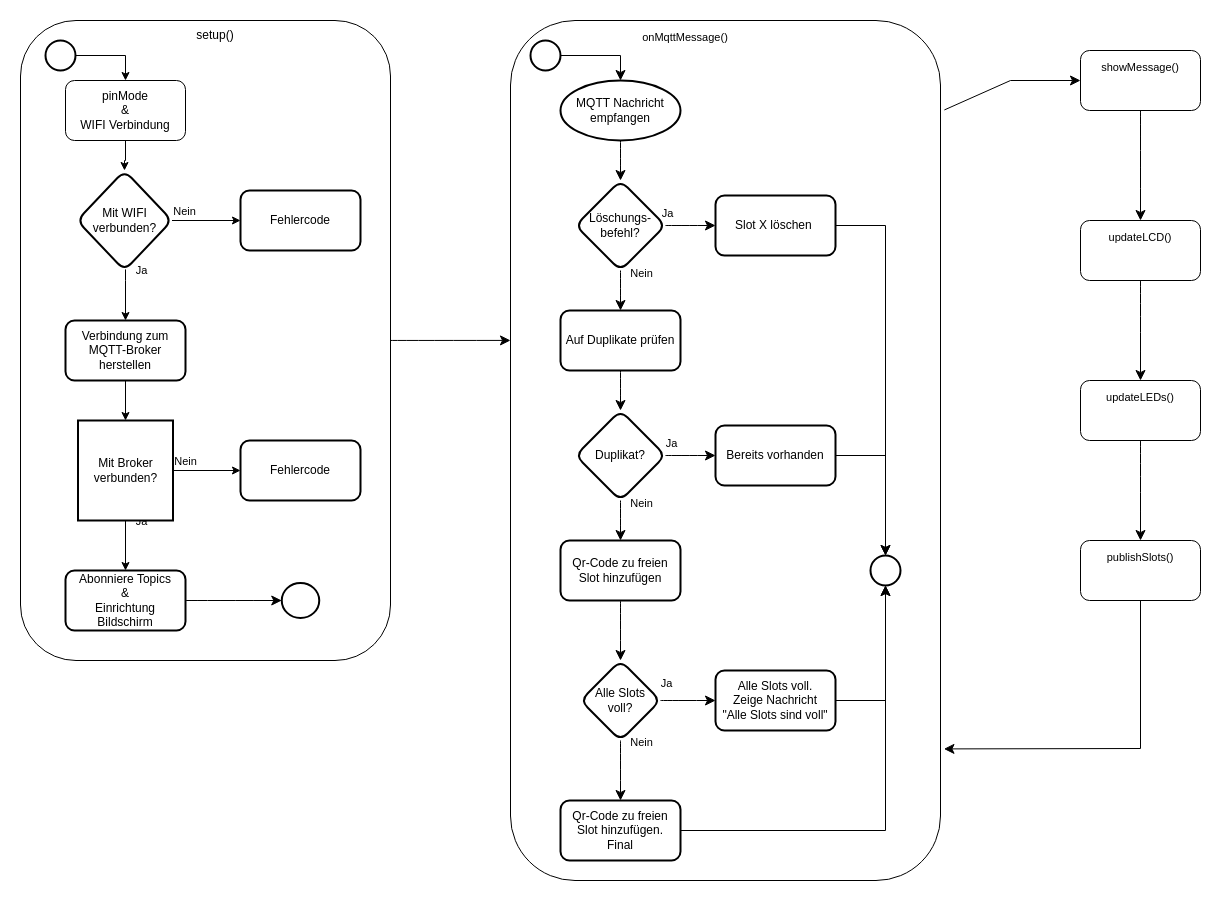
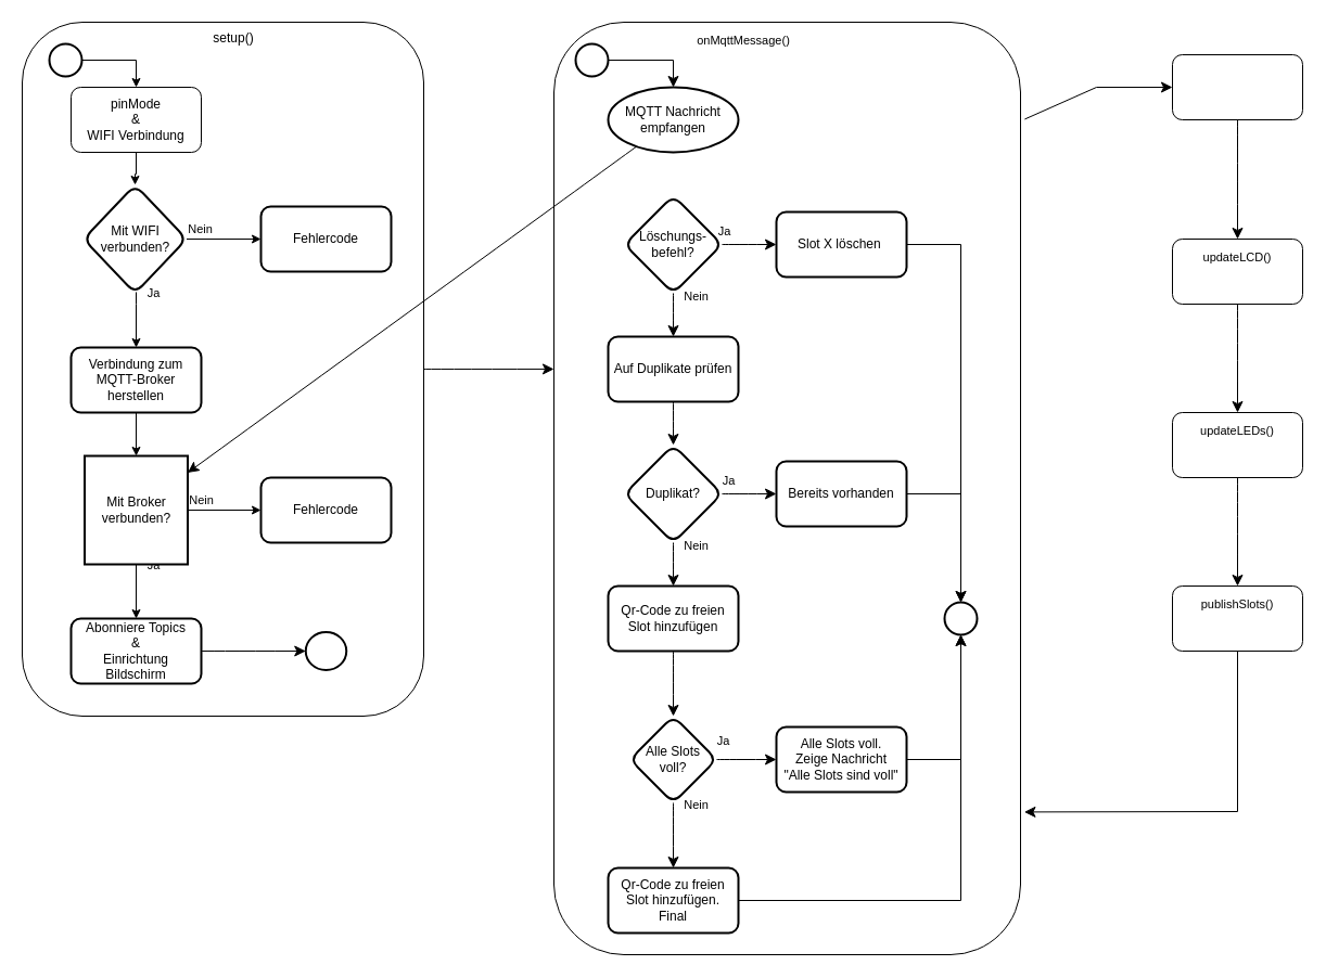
- <mxCell id="39" value="&lt;font style=&quot;font-size: 11px;&quot;&gt;showMessage()&lt;/font&gt;" style="text;html=1;strokeColor=none;fillColor=none;align=center;verticalAlign=middle;whiteSpace=wrap;rounded=0;fontSize=16;" vertex="1" parent="1"><mxGeometry x="1110" y="50" width="60" height="30" as="geometry" /></mxCell>
- <mxCell id="40" value="" style="edgeStyle=none;curved=1;rounded=0;orthogonalLoop=1;jettySize=auto;html=1;fontSize=12;startSize=8;endSize=8;" edge="1" parent="1" source="41" target="48"><mxGeometry relative="1" as="geometry" /></mxCell>
+ <mxCell id="40" value="" style="edgeStyle=none;curved=1;rounded=0;orthogonalLoop=1;jettySize=auto;html=1;fontSize=12;startSize=8;endSize=8;" edge="1" parent="1" source="41" target="21"><mxGeometry relative="1" as="geometry" /></mxCell>
